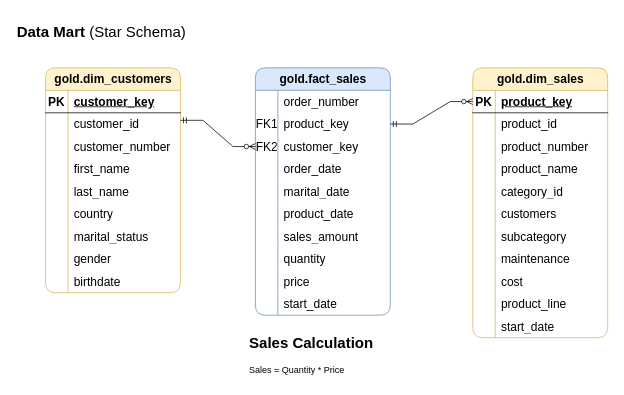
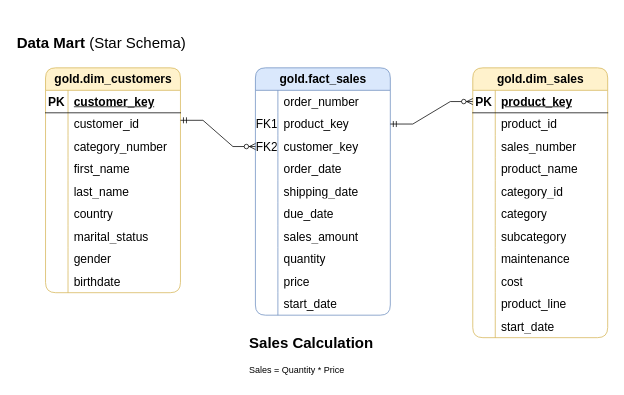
- <mxCell id="2" value="&lt;h1 style=&quot;margin-top: 0px;&quot;&gt;&lt;font style=&quot;font-size: 20px;&quot;&gt;Data Mart &lt;span style=&quot;font-weight: normal;&quot;&gt;(Star Schema)&lt;/span&gt;&lt;/font&gt;&lt;/h1&gt;" style="text;html=1;whiteSpace=wrap;overflow=hidden;rounded=0;" parent="1" vertex="1"><mxGeometry y="20" width="290" height="40" as="geometry" x="20" /></mxCell>
+ <mxCell id="2" value="&lt;h1 style=&quot;margin-top: 0px;&quot;&gt;&lt;font style=&quot;font-size: 20px;&quot;&gt;Data Mart &lt;span style=&quot;font-weight: normal;&quot;&gt;(Star Schema)&lt;/span&gt;&lt;/font&gt;&lt;/h1&gt;" style="text;html=1;whiteSpace=wrap;overflow=hidden;rounded=0;" parent="1" vertex="1"><mxGeometry x="20" y="35" width="290" height="40" as="geometry" /></mxCell>
- <mxCell id="12" value="customer_number" style="shape=partialRectangle;connectable=0;fillColor=none;top=0;left=0;bottom=0;right=0;align=left;spacingLeft=6;overflow=hidden;whiteSpace=wrap;html=1;fontSize=16;" parent="10" vertex="1"><mxGeometry x="30" width="150" height="30" as="geometry"><mxRectangle width="150" height="30" as="alternateBounds" /></mxGeometry></mxCell>
+ <mxCell id="12" value="category_number" style="shape=partialRectangle;connectable=0;fillColor=none;top=0;left=0;bottom=0;right=0;align=left;spacingLeft=6;overflow=hidden;whiteSpace=wrap;html=1;fontSize=16;" parent="10" vertex="1"><mxGeometry x="30" width="150" height="30" as="geometry"><mxRectangle width="150" height="30" as="alternateBounds" /></mxGeometry></mxCell>
- <mxCell id="71" value="product_number" style="shape=partialRectangle;connectable=0;fillColor=none;top=0;left=0;bottom=0;right=0;align=left;spacingLeft=6;overflow=hidden;whiteSpace=wrap;html=1;fontSize=16;" parent="69" vertex="1"><mxGeometry x="30" width="150" height="30" as="geometry"><mxRectangle width="150" height="30" as="alternateBounds" /></mxGeometry></mxCell>
+ <mxCell id="71" value="sales_number" style="shape=partialRectangle;connectable=0;fillColor=none;top=0;left=0;bottom=0;right=0;align=left;spacingLeft=6;overflow=hidden;whiteSpace=wrap;html=1;fontSize=16;" parent="69" vertex="1"><mxGeometry x="30" width="150" height="30" as="geometry"><mxRectangle width="150" height="30" as="alternateBounds" /></mxGeometry></mxCell>
- <mxCell id="46" value="marital_date" style="shape=partialRectangle;connectable=0;fillColor=none;top=0;left=0;bottom=0;right=0;align=left;spacingLeft=6;overflow=hidden;whiteSpace=wrap;html=1;fontSize=16;" parent="44" vertex="1"><mxGeometry x="30" width="150" height="30" as="geometry"><mxRectangle width="150" height="30" as="alternateBounds" /></mxGeometry></mxCell>
+ <mxCell id="46" value="shipping_date" style="shape=partialRectangle;connectable=0;fillColor=none;top=0;left=0;bottom=0;right=0;align=left;spacingLeft=6;overflow=hidden;whiteSpace=wrap;html=1;fontSize=16;" parent="44" vertex="1"><mxGeometry x="30" width="150" height="30" as="geometry"><mxRectangle width="150" height="30" as="alternateBounds" /></mxGeometry></mxCell>
- <mxCell id="49" value="product_date" style="shape=partialRectangle;connectable=0;fillColor=none;top=0;left=0;bottom=0;right=0;align=left;spacingLeft=6;overflow=hidden;whiteSpace=wrap;html=1;fontSize=16;" parent="47" vertex="1"><mxGeometry x="30" width="150" height="30" as="geometry"><mxRectangle width="150" height="30" as="alternateBounds" /></mxGeometry></mxCell>
+ <mxCell id="49" value="due_date" style="shape=partialRectangle;connectable=0;fillColor=none;top=0;left=0;bottom=0;right=0;align=left;spacingLeft=6;overflow=hidden;whiteSpace=wrap;html=1;fontSize=16;" parent="47" vertex="1"><mxGeometry x="30" width="150" height="30" as="geometry"><mxRectangle width="150" height="30" as="alternateBounds" /></mxGeometry></mxCell>
- <mxCell id="80" value="customers" style="shape=partialRectangle;connectable=0;fillColor=none;top=0;left=0;bottom=0;right=0;align=left;spacingLeft=6;overflow=hidden;whiteSpace=wrap;html=1;fontSize=16;" parent="78" vertex="1"><mxGeometry x="30" width="150" height="30" as="geometry"><mxRectangle width="150" height="30" as="alternateBounds" /></mxGeometry></mxCell>
+ <mxCell id="80" value="category" style="shape=partialRectangle;connectable=0;fillColor=none;top=0;left=0;bottom=0;right=0;align=left;spacingLeft=6;overflow=hidden;whiteSpace=wrap;html=1;fontSize=16;" parent="78" vertex="1"><mxGeometry x="30" width="150" height="30" as="geometry"><mxRectangle width="150" height="30" as="alternateBounds" /></mxGeometry></mxCell>
